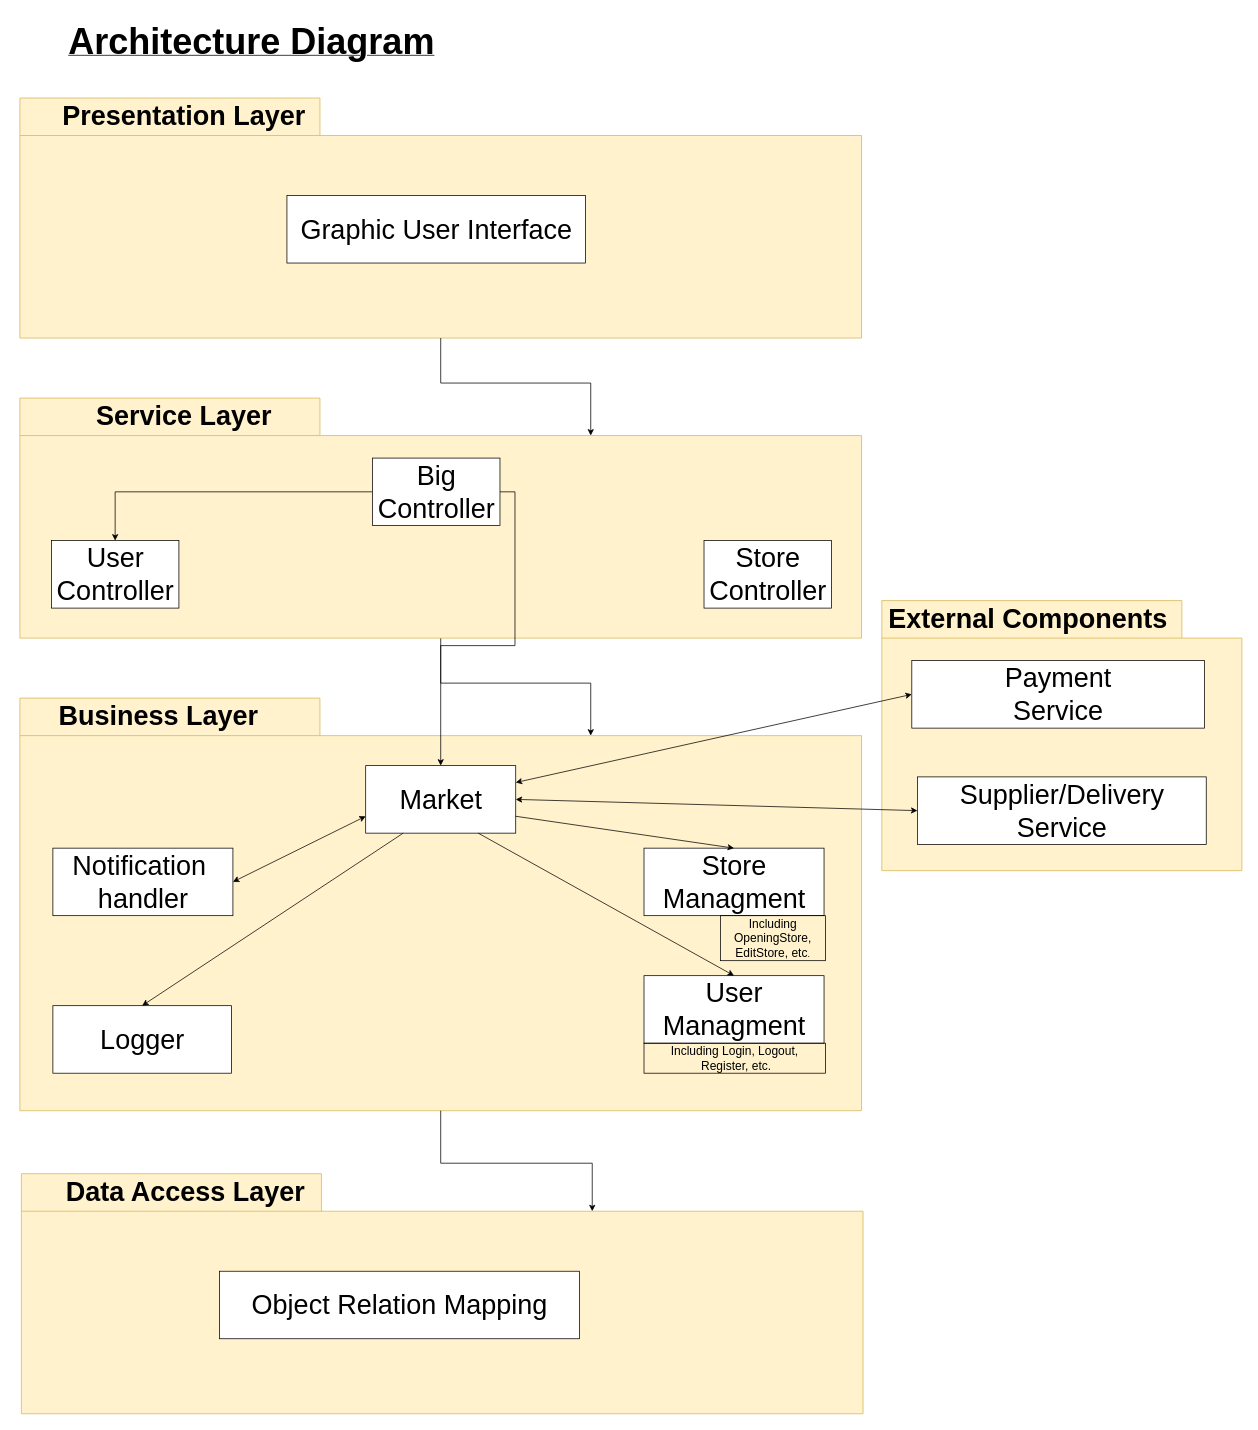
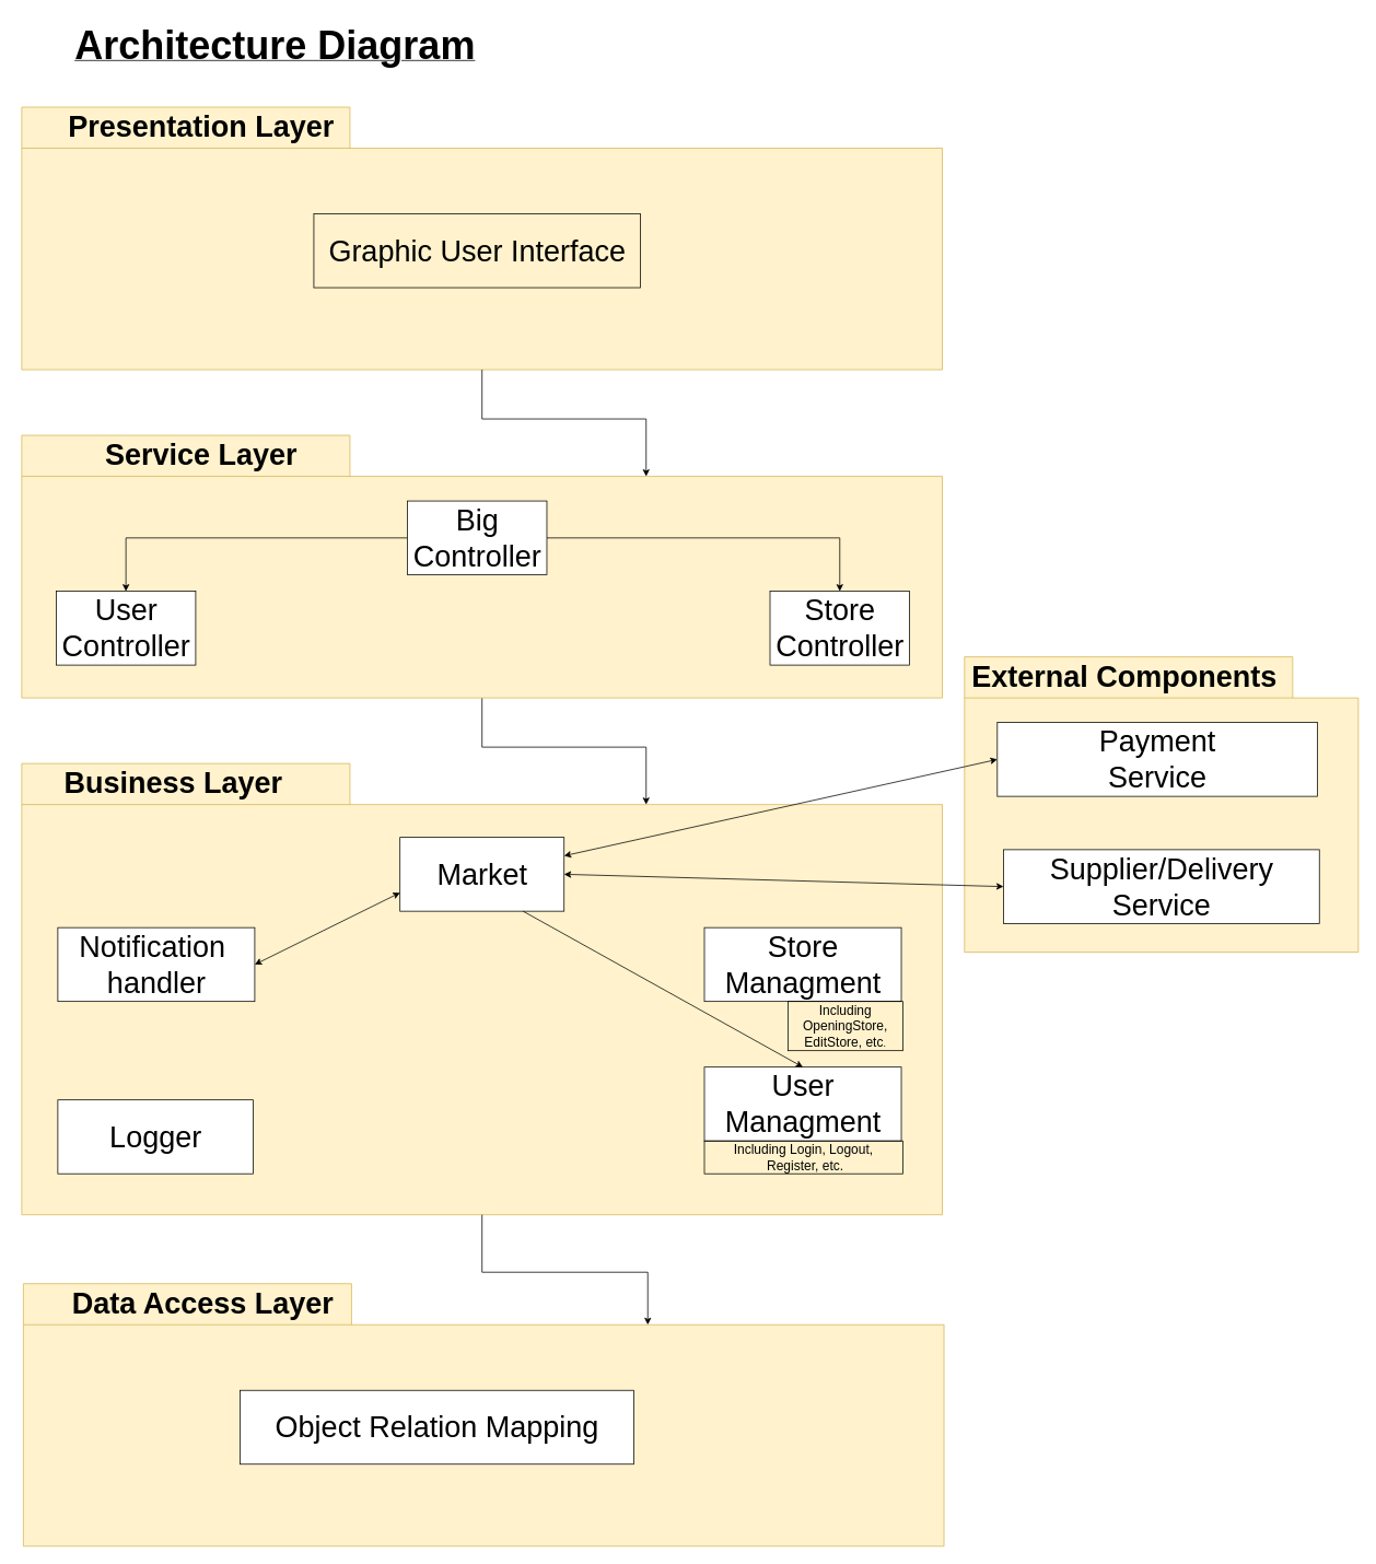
- <mxCell id="32" value="Graphic User Interface" style="html=1;fontSize=36;" parent="1" vertex="1"><mxGeometry x="382" y="260" width="398" height="90" as="geometry" /></mxCell>
+ <mxCell id="32" value="Graphic User Interface" style="html=1;fontSize=36;fillColor=#fff2cc;" parent="1" vertex="1"><mxGeometry x="382" y="260" width="398" height="90" as="geometry" /></mxCell>
- <mxCell id="26" style="edgeStyle=orthogonalEdgeStyle;rounded=0;orthogonalLoop=1;jettySize=auto;html=1;exitX=1;exitY=0.5;exitDx=0;exitDy=0;" edge="1" parent="1" source="28" target="17"><mxGeometry relative="1" as="geometry" /></mxCell>
+ <mxCell id="26" style="edgeStyle=orthogonalEdgeStyle;rounded=0;orthogonalLoop=1;jettySize=auto;html=1;exitX=1;exitY=0.5;exitDx=0;exitDy=0;entryX=0.5;entryY=0;entryDx=0;entryDy=0;" edge="1" parent="1" source="28" target="25"><mxGeometry relative="1" as="geometry" /></mxCell>
- <mxCell id="19" value="" style="endArrow=classic;html=1;rounded=0;entryX=0.5;entryY=0;entryDx=0;entryDy=0;exitX=1;exitY=0.75;exitDx=0;exitDy=0;" parent="1" target="10" edge="1" source="17"><mxGeometry width="50" height="50" relative="1" as="geometry"><mxPoint x="696" y="1090" as="sourcePoint" /><mxPoint x="654" y="1230" as="targetPoint" /></mxGeometry></mxCell>
- <mxCell id="22" style="edgeStyle=none;rounded=0;orthogonalLoop=1;jettySize=auto;html=1;exitX=0.25;exitY=1;exitDx=0;exitDy=0;fontSize=36;entryX=0.5;entryY=0;entryDx=0;entryDy=0;" parent="1" target="21" edge="1" source="17"><mxGeometry relative="1" as="geometry"><mxPoint x="1541" y="1115" as="targetPoint" /><mxPoint x="739" y="1087.5" as="sourcePoint" /></mxGeometry></mxCell>
